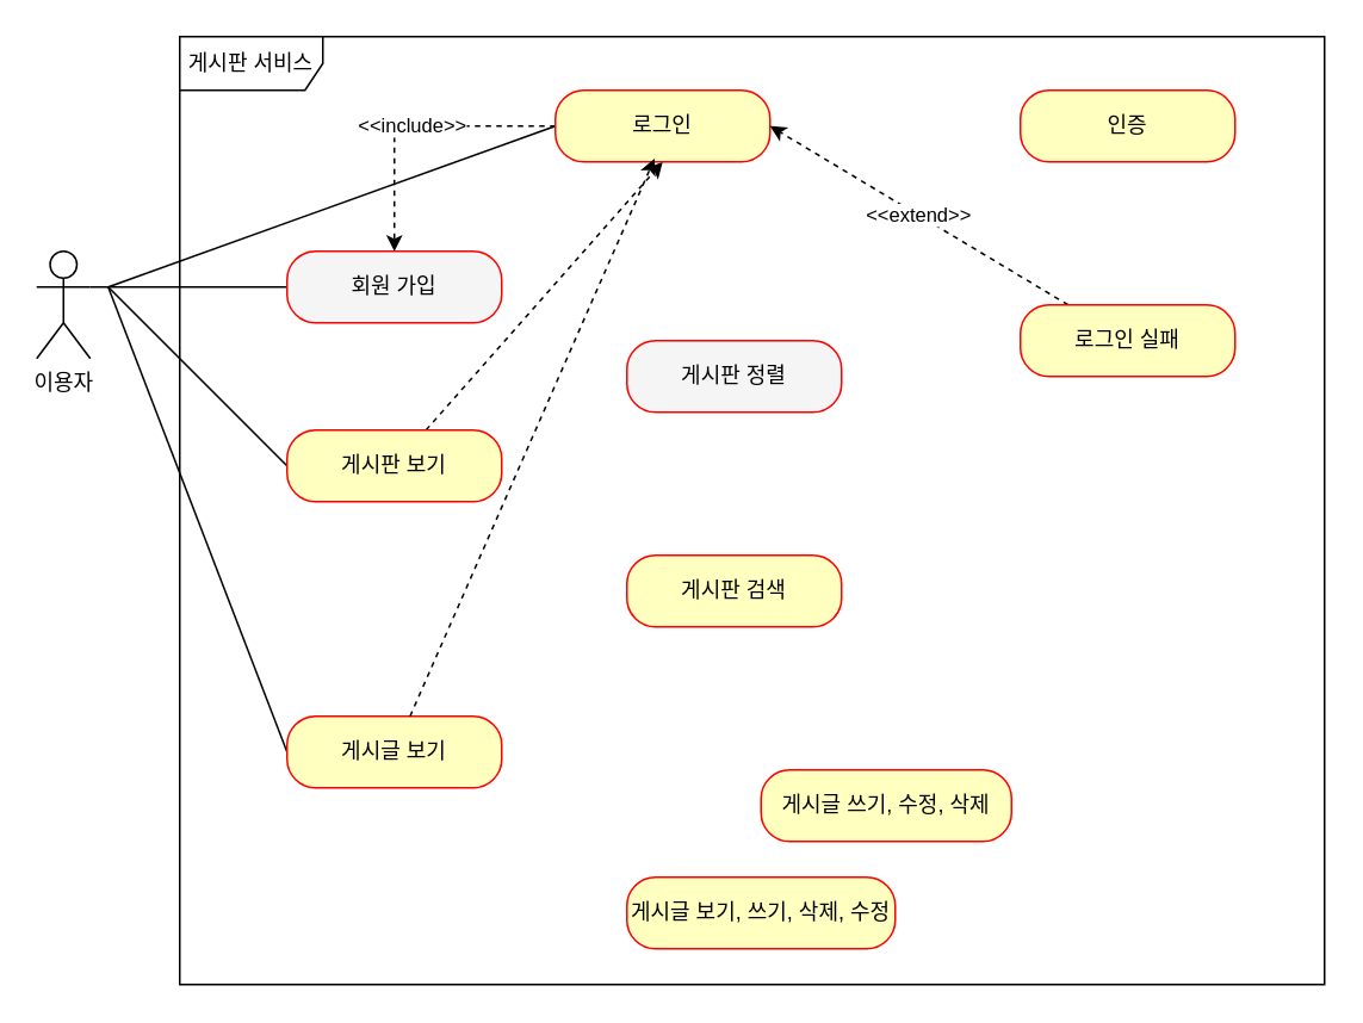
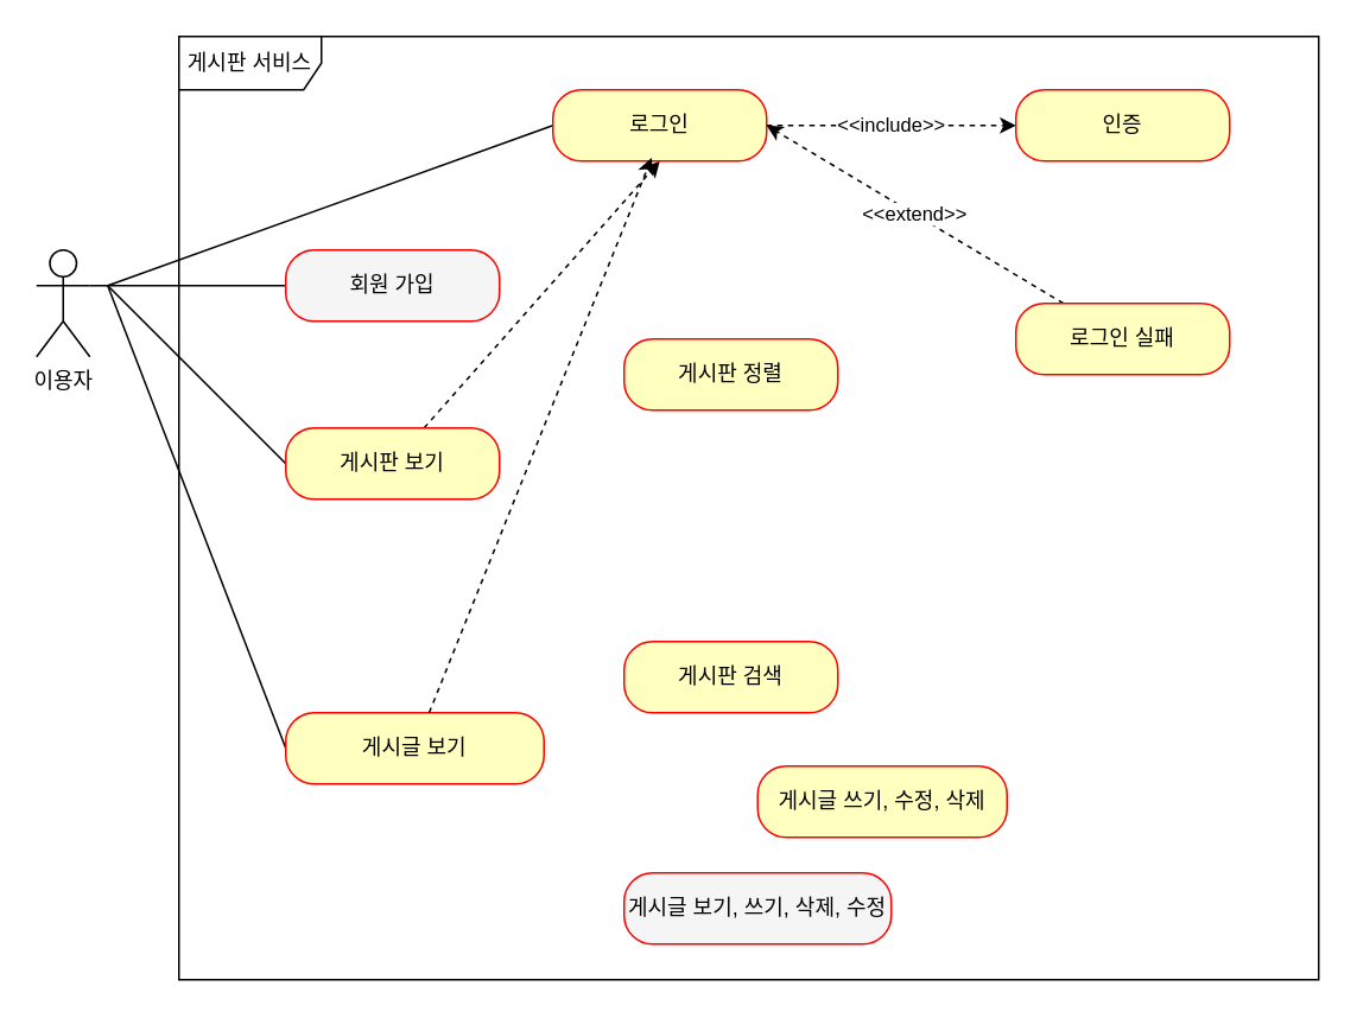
- <mxCell id="12" value="&amp;lt;&amp;lt;include&amp;gt;&amp;gt;" style="edgeStyle=orthogonalEdgeStyle;rounded=0;orthogonalLoop=1;jettySize=auto;html=1;endArrow=classic;endFill=1;dashed=1;" edge="1" parent="1" source="13" target="5"><mxGeometry relative="1" as="geometry" /></mxCell>
+ <mxCell id="12" value="&amp;lt;&amp;lt;include&amp;gt;&amp;gt;" style="edgeStyle=orthogonalEdgeStyle;rounded=0;orthogonalLoop=1;jettySize=auto;html=1;entryX=0;entryY=0.5;entryDx=0;entryDy=0;endArrow=classic;endFill=1;dashed=1;" edge="1" parent="1" source="13" target="14"><mxGeometry relative="1" as="geometry" /></mxCell>
- <mxCell id="17" value="게시판 정렬" style="rounded=1;whiteSpace=wrap;html=1;arcSize=40;fontColor=#000000;fillColor=#f5f5f5;strokeColor=#ff0000;" vertex="1" parent="1"><mxGeometry x="350" y="190" width="120" height="40" as="geometry" /></mxCell>
+ <mxCell id="17" value="게시판 정렬" style="rounded=1;whiteSpace=wrap;html=1;arcSize=40;fontColor=#000000;fillColor=#ffffc0;strokeColor=#ff0000;" vertex="1" parent="1"><mxGeometry x="350" y="190" width="120" height="40" as="geometry" /></mxCell>
- <mxCell id="18" value="게시판 검색" style="rounded=1;whiteSpace=wrap;html=1;arcSize=40;fontColor=#000000;fillColor=#ffffc0;strokeColor=#ff0000;" vertex="1" parent="1"><mxGeometry x="350" y="310" width="120" height="40" as="geometry" /></mxCell>
+ <mxCell id="18" value="게시판 검색" style="rounded=1;whiteSpace=wrap;html=1;arcSize=40;fontColor=#000000;fillColor=#ffffc0;strokeColor=#ff0000;" vertex="1" parent="1"><mxGeometry x="350" y="360" width="120" height="40" as="geometry" /></mxCell>
- <mxCell id="10" value="게시글 보기" style="rounded=1;whiteSpace=wrap;html=1;arcSize=40;fontColor=#000000;fillColor=#ffffc0;strokeColor=#ff0000;" vertex="1" parent="1"><mxGeometry x="160" y="400" width="120" height="40" as="geometry" /></mxCell>
+ <mxCell id="10" value="게시글 보기" style="rounded=1;whiteSpace=wrap;html=1;arcSize=40;fontColor=#000000;fillColor=#ffffc0;strokeColor=#ff0000;" vertex="1" parent="1"><mxGeometry x="160" y="400" width="145" height="40" as="geometry" /></mxCell>
- <mxCell id="20" value="게시글 보기, 쓰기, 삭제, 수정" style="rounded=1;whiteSpace=wrap;html=1;arcSize=40;fontColor=#000000;fillColor=#ffffc0;strokeColor=#ff0000;" vertex="1" parent="1"><mxGeometry x="350" y="490" width="150" height="40" as="geometry" /></mxCell>
+ <mxCell id="20" value="게시글 보기, 쓰기, 삭제, 수정" style="rounded=1;whiteSpace=wrap;html=1;arcSize=40;fontColor=#000000;fillColor=#f5f5f5;strokeColor=#ff0000;" vertex="1" parent="1"><mxGeometry x="350" y="490" width="150" height="40" as="geometry" /></mxCell>
